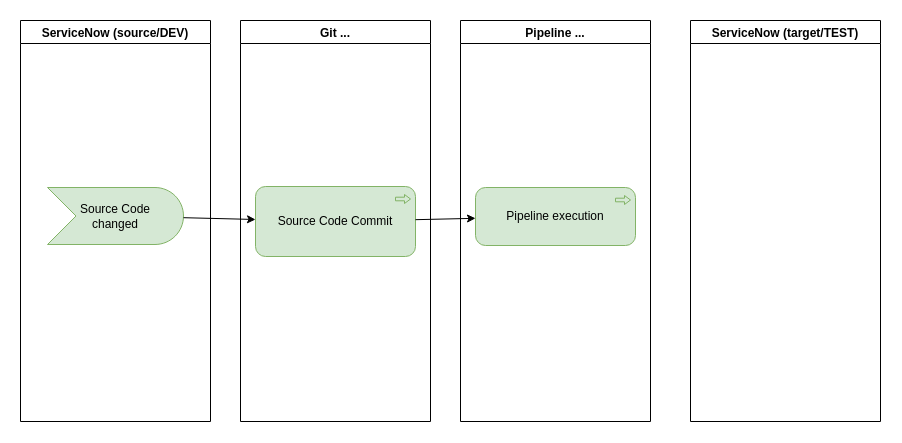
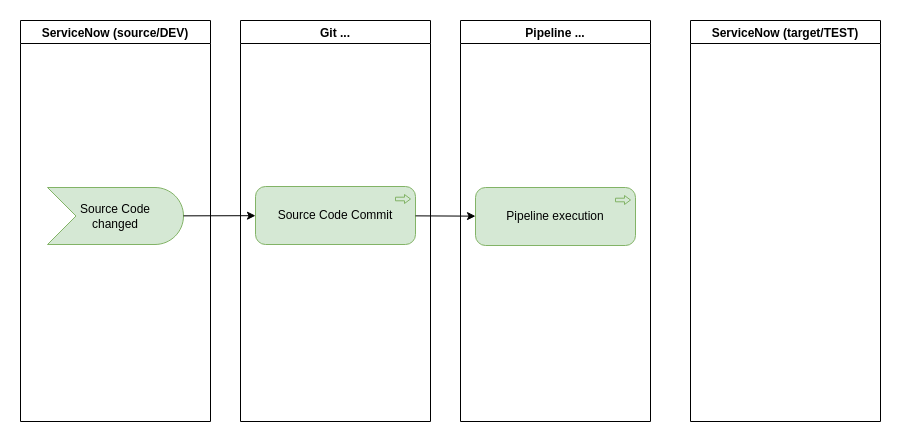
- <mxCell id="5" value="Source Code Commit" style="html=1;outlineConnect=0;whiteSpace=wrap;fillColor=#d5e8d4;shape=mxgraph.archimate3.application;appType=proc;archiType=rounded;strokeColor=#82b366;" vertex="1" parent="4"><mxGeometry x="15" y="166" width="160" height="70" as="geometry" /></mxCell>
+ <mxCell id="5" value="Source Code Commit" style="html=1;outlineConnect=0;whiteSpace=wrap;fillColor=#d5e8d4;shape=mxgraph.archimate3.application;appType=proc;archiType=rounded;strokeColor=#82b366;" vertex="1" parent="4"><mxGeometry x="15" y="166" width="160" height="58" as="geometry" /></mxCell>
